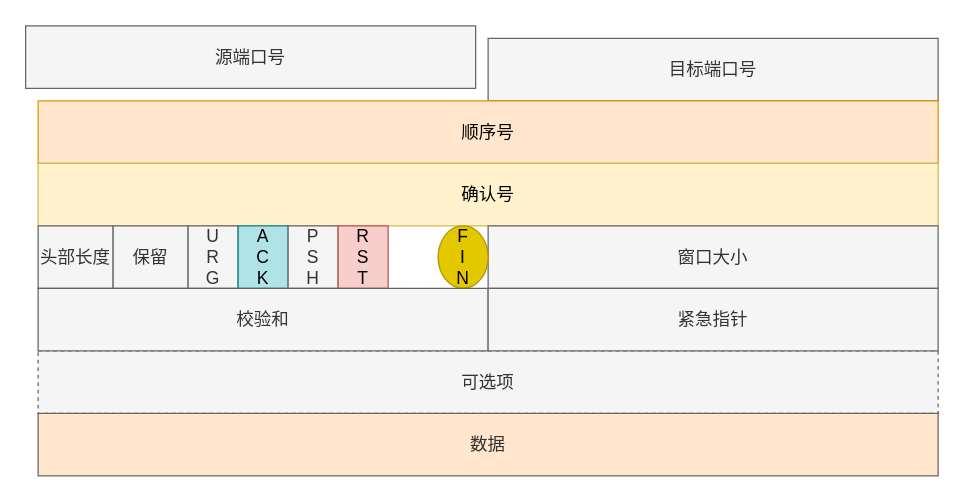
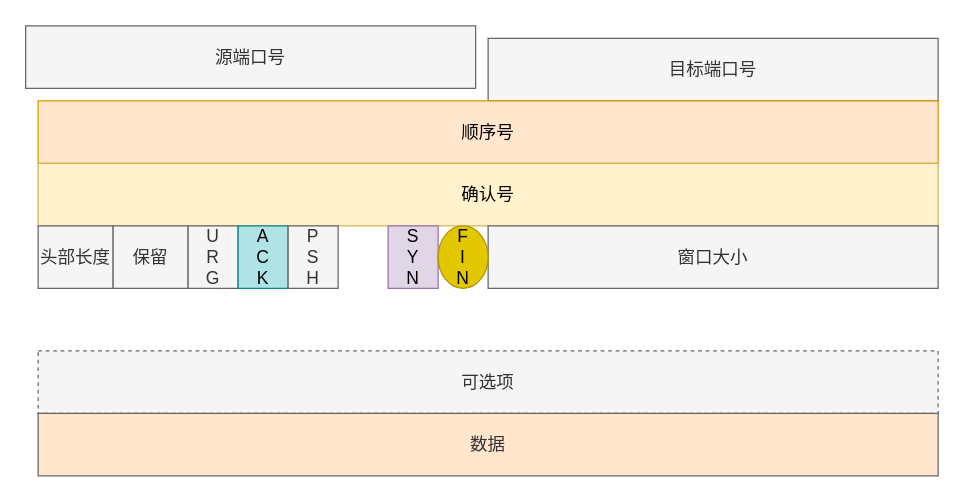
- <mxCell id="12" value="R&lt;div style=&quot;font-size: 14px;&quot;&gt;S&lt;/div&gt;&lt;div style=&quot;font-size: 14px;&quot;&gt;T&lt;/div&gt;" style="rounded=0;whiteSpace=wrap;html=1;fontSize=14;fillColor=#f8cecc;strokeColor=#b85450;" vertex="1" parent="1"><mxGeometry x="270" y="180" width="40" height="50" as="geometry" /></mxCell>
+ <mxCell id="13" value="S&lt;div style=&quot;font-size: 14px;&quot;&gt;Y&lt;/div&gt;&lt;div style=&quot;font-size: 14px;&quot;&gt;N&lt;/div&gt;" style="rounded=0;whiteSpace=wrap;html=1;fontSize=14;fillColor=#e1d5e7;strokeColor=#9673a6;" vertex="1" parent="1"><mxGeometry x="310" y="180" width="40" height="50" as="geometry" /></mxCell>
- <mxCell id="17" value="校验和" style="rounded=0;whiteSpace=wrap;html=1;fontSize=14;fillColor=#f5f5f5;fontColor=#333333;strokeColor=#666666;" vertex="1" parent="1"><mxGeometry x="30" y="230" width="360" height="50" as="geometry" /></mxCell>
- <mxCell id="18" value="紧急指针" style="rounded=0;whiteSpace=wrap;html=1;fontSize=14;fillColor=#f5f5f5;fontColor=#333333;strokeColor=#666666;" vertex="1" parent="1"><mxGeometry x="390" y="230" width="360" height="50" as="geometry" /></mxCell>
